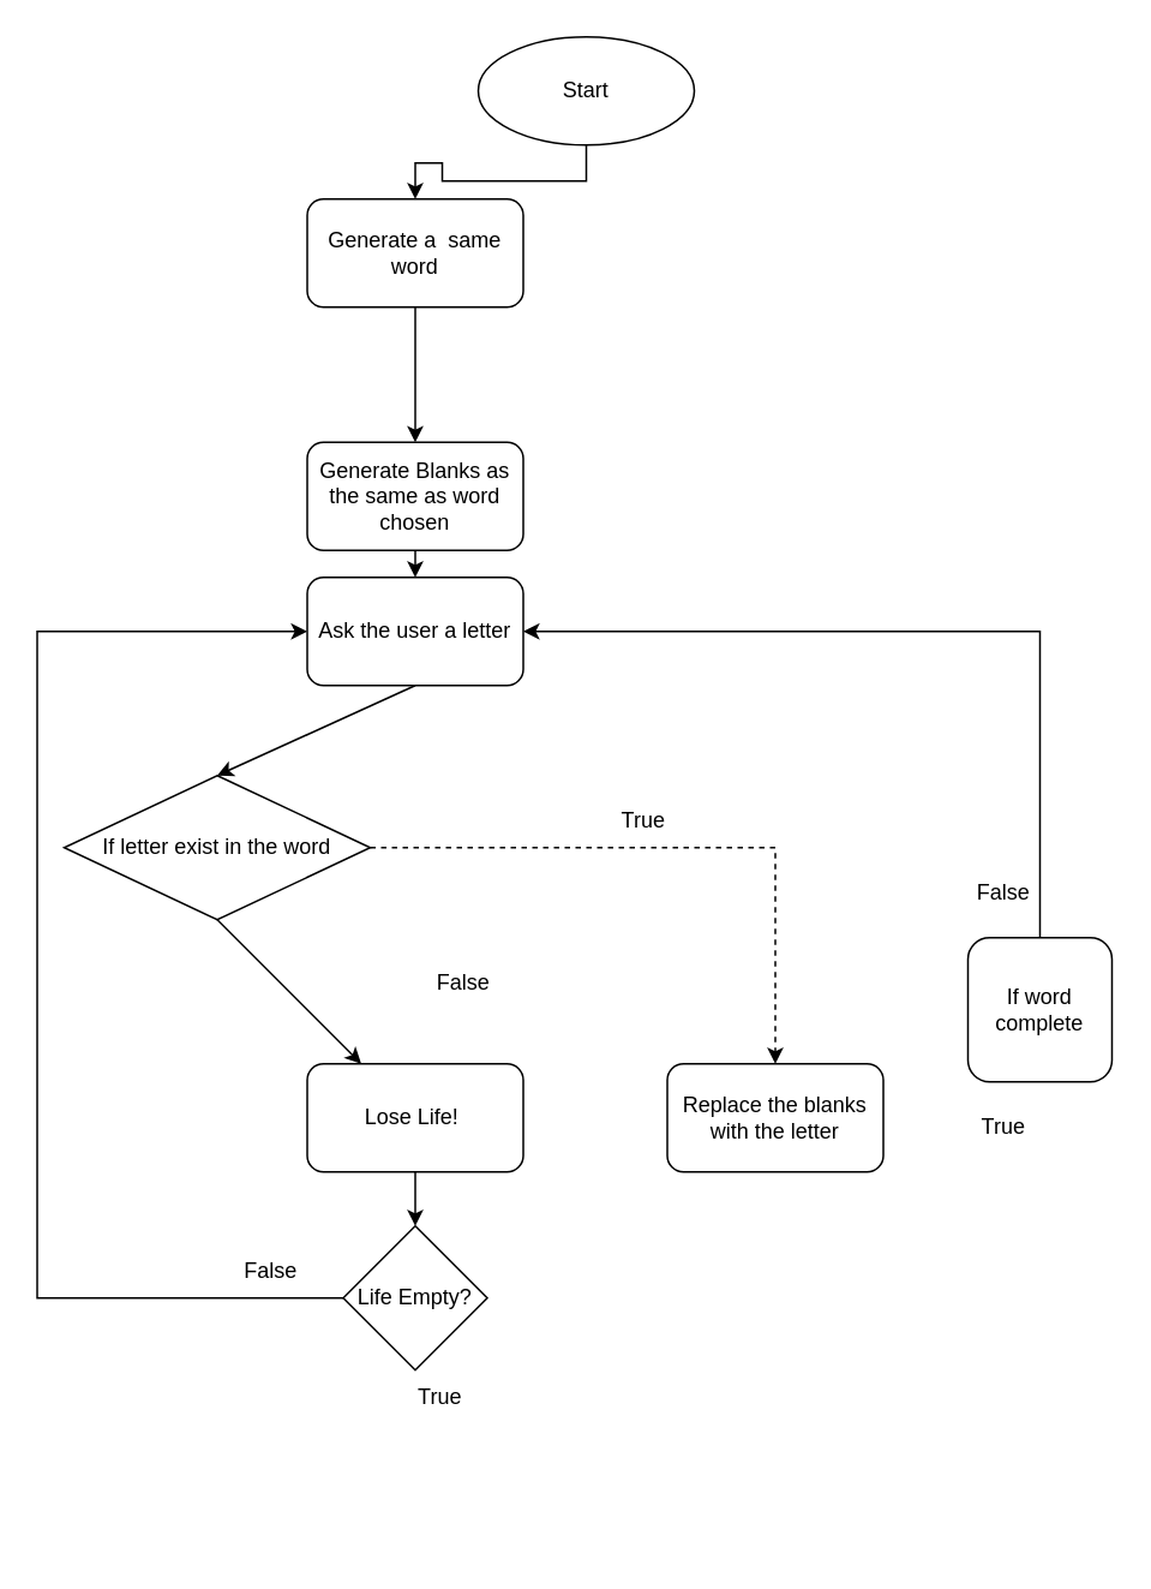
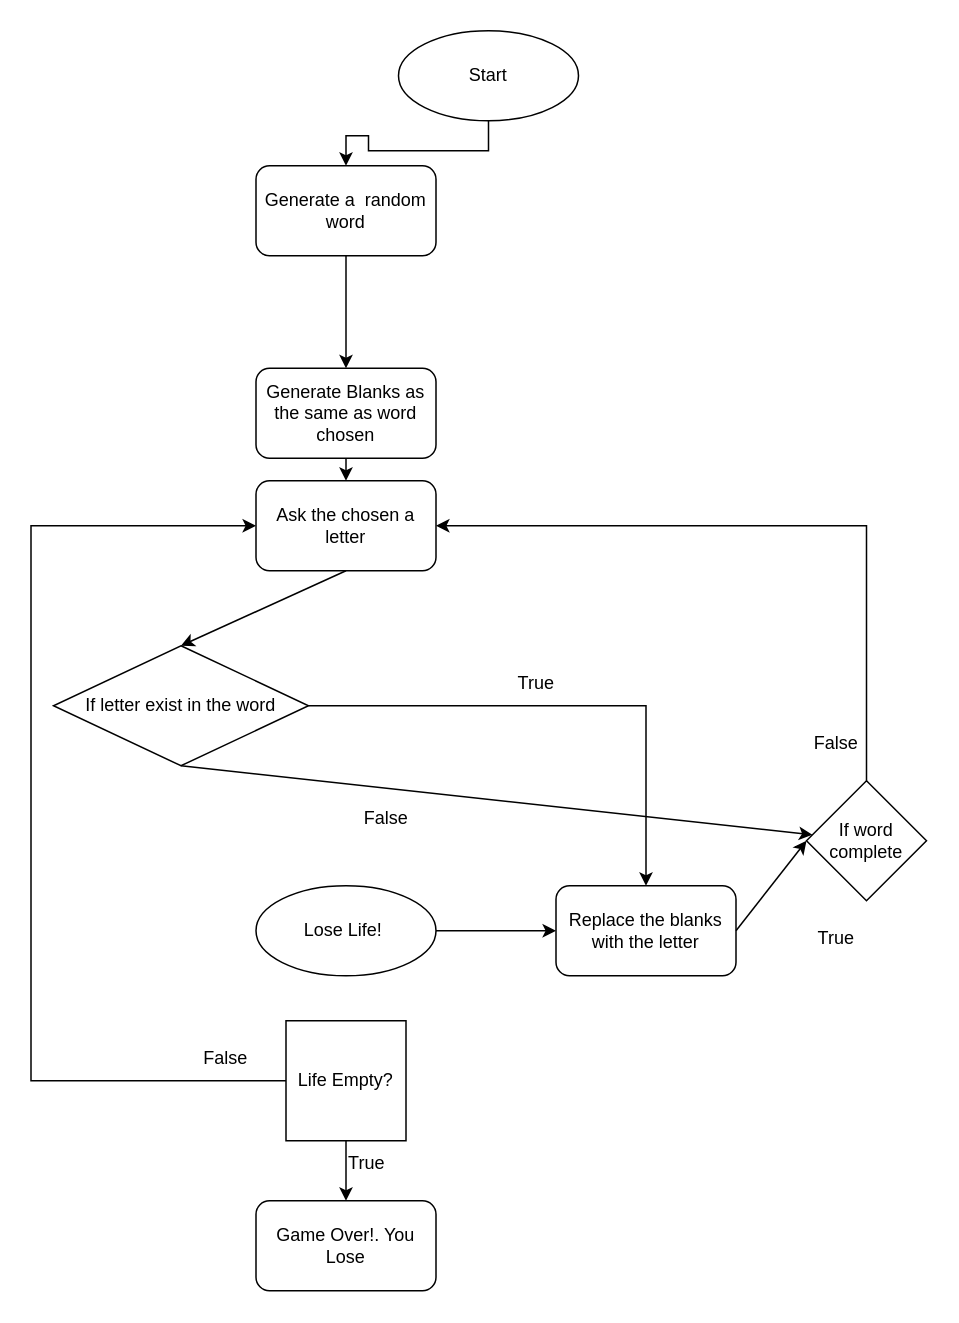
- <mxCell id="22" value="Generate a &amp;nbsp;same word" style="whiteSpace=wrap;html=1;rounded=1;" vertex="1" parent="1"><mxGeometry x="170" y="110" width="120" height="60" as="geometry" /></mxCell>
+ <mxCell id="22" value="Generate a &amp;nbsp;random word" style="whiteSpace=wrap;html=1;rounded=1;" vertex="1" parent="1"><mxGeometry x="170" y="110" width="120" height="60" as="geometry" /></mxCell>
- <mxCell id="3" value="Ask the user a letter" style="rounded=1;whiteSpace=wrap;html=1;" vertex="1" parent="1"><mxGeometry x="170" y="320" width="120" height="60" as="geometry" /></mxCell>
+ <mxCell id="3" value="Ask the chosen a letter" style="rounded=1;whiteSpace=wrap;html=1;" vertex="1" parent="1"><mxGeometry x="170" y="320" width="120" height="60" as="geometry" /></mxCell>
- <mxCell id="13" value="" style="endArrow=classic;html=1;rounded=0;entryX=0.5;entryY=0;entryDx=0;entryDy=0;exitX=1;exitY=0.5;exitDx=0;exitDy=0;dashed=1;" edge="1" parent="1" source="4" target="5"><mxGeometry width="50" height="50" relative="1" as="geometry"><mxPoint x="217" y="600" as="sourcePoint" /><mxPoint x="267" y="550" as="targetPoint" /><Array as="points"><mxPoint x="430" y="470" /></Array></mxGeometry></mxCell>
+ <mxCell id="13" value="" style="endArrow=classic;html=1;rounded=0;entryX=0.5;entryY=0;entryDx=0;entryDy=0;exitX=1;exitY=0.5;exitDx=0;exitDy=0;" edge="1" parent="1" source="4" target="5"><mxGeometry width="50" height="50" relative="1" as="geometry"><mxPoint x="217" y="600" as="sourcePoint" /><mxPoint x="267" y="550" as="targetPoint" /><Array as="points"><mxPoint x="430" y="470" /></Array></mxGeometry></mxCell>
- <mxCell id="14" value="" style="endArrow=classic;html=1;rounded=0;exitX=0.5;exitY=1;exitDx=0;exitDy=0;" edge="1" parent="1" source="4" target="16"><mxGeometry width="50" height="50" relative="1" as="geometry"><mxPoint x="207" y="560" as="sourcePoint" /><mxPoint x="227" y="580" as="targetPoint" /></mxGeometry></mxCell>
+ <mxCell id="14" value="" style="endArrow=classic;html=1;rounded=0;exitX=0.5;exitY=1;exitDx=0;exitDy=0;" edge="1" parent="1" source="4" target="6"><mxGeometry width="50" height="50" relative="1" as="geometry"><mxPoint x="207" y="560" as="sourcePoint" /><mxPoint x="227" y="580" as="targetPoint" /></mxGeometry></mxCell>
- <mxCell id="6" value="If word complete" style="whiteSpace=wrap;html=1;rounded=1;" vertex="1" parent="1"><mxGeometry x="537" y="520" width="80" height="80" as="geometry" /></mxCell>
+ <mxCell id="6" value="If word complete" style="rhombus;whiteSpace=wrap;html=1;" vertex="1" parent="1"><mxGeometry x="537" y="520" width="80" height="80" as="geometry" /></mxCell>
+ <mxCell id="11" value="" style="endArrow=classic;html=1;rounded=0;entryX=0;entryY=0.5;entryDx=0;entryDy=0;exitX=1;exitY=0.5;exitDx=0;exitDy=0;" edge="1" parent="1" source="5" target="6"><mxGeometry width="50" height="50" relative="1" as="geometry"><mxPoint x="217" y="600" as="sourcePoint" /><mxPoint x="267" y="550" as="targetPoint" /></mxGeometry></mxCell>
- <mxCell id="16" value="Lose Life!&amp;nbsp;" style="rounded=1;whiteSpace=wrap;html=1;" vertex="1" parent="1"><mxGeometry x="170" y="590" width="120" height="60" as="geometry" /></mxCell>
+ <mxCell id="16" value="Lose Life!&amp;nbsp;" style="ellipse;whiteSpace=wrap;html=1;" vertex="1" parent="1"><mxGeometry x="170" y="590" width="120" height="60" as="geometry" /></mxCell>
- <mxCell id="15" value="" style="edgeStyle=orthogonalEdgeStyle;rounded=0;orthogonalLoop=1;jettySize=auto;html=1;" edge="1" parent="1" source="16" target="24"><mxGeometry relative="1" as="geometry" /></mxCell>
+ <mxCell id="15" value="" style="edgeStyle=orthogonalEdgeStyle;rounded=0;orthogonalLoop=1;jettySize=auto;html=1;" edge="1" parent="1" source="16" target="5"><mxGeometry relative="1" as="geometry" /></mxCell>
- <mxCell id="24" value="Life Empty?" style="rhombus;whiteSpace=wrap;html=1;" vertex="1" parent="1"><mxGeometry x="190" y="680" width="80" height="80" as="geometry" /></mxCell>
+ <mxCell id="24" value="Life Empty?" style="whiteSpace=wrap;html=1;rounded=0;" vertex="1" parent="1"><mxGeometry x="190" y="680" width="80" height="80" as="geometry" /></mxCell>
+ <mxCell id="23" value="" style="edgeStyle=orthogonalEdgeStyle;rounded=0;orthogonalLoop=1;jettySize=auto;html=1;" edge="1" parent="1" source="24" target="25"><mxGeometry relative="1" as="geometry" /></mxCell>
+ <mxCell id="25" value="Game Over!. You Lose" style="rounded=1;whiteSpace=wrap;html=1;" vertex="1" parent="1"><mxGeometry x="170" y="800" width="120" height="60" as="geometry" /></mxCell>
